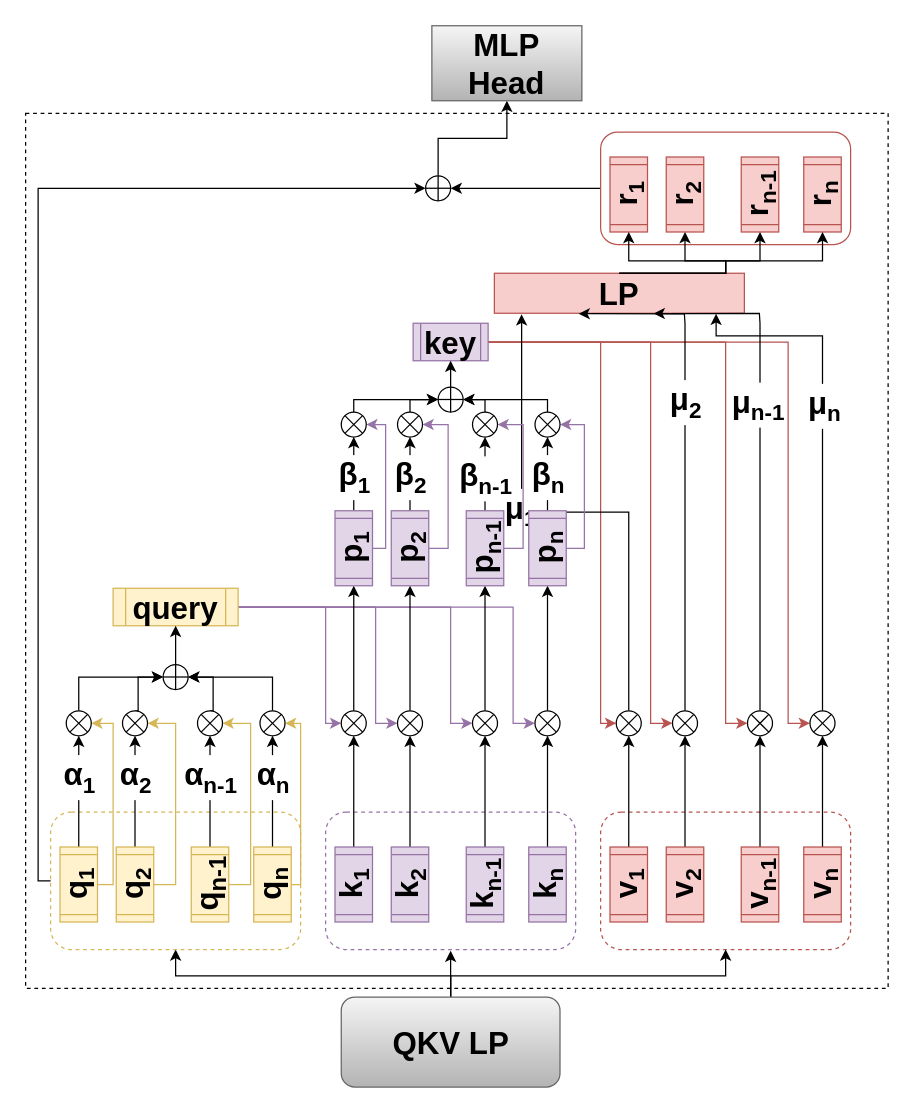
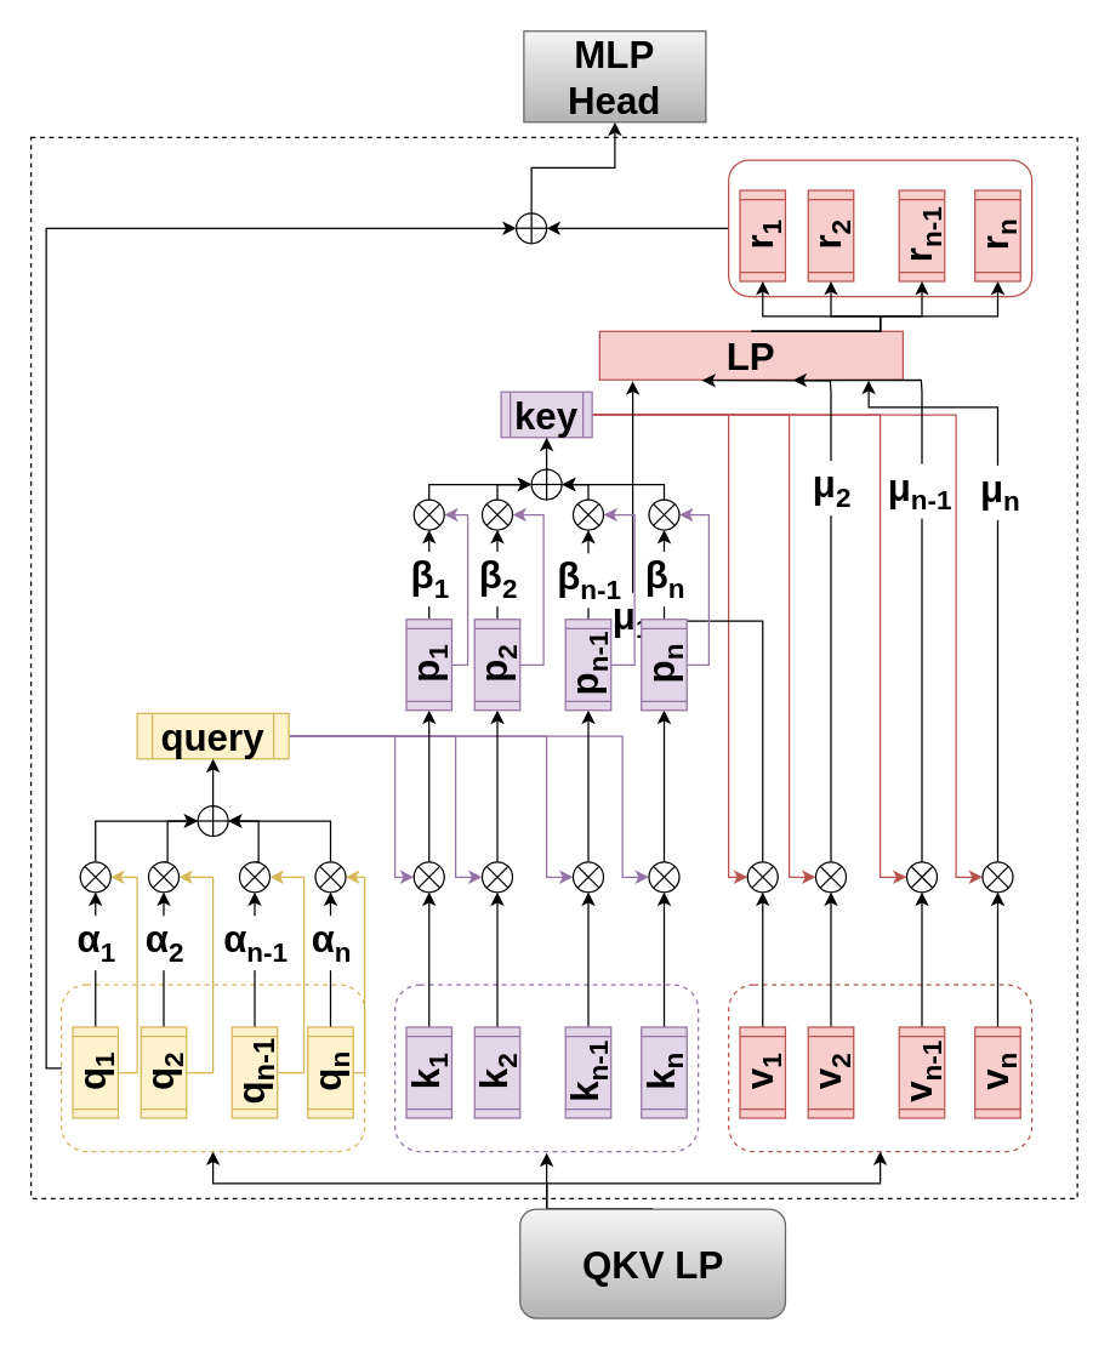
- <mxCell id="94" value="QKV LP" style="rounded=1;whiteSpace=wrap;html=1;fontSize=25;fontStyle=1;fillColor=#f5f5f5;gradientColor=#b3b3b3;strokeColor=#666666;fontFamily=Helvetica;" parent="1" vertex="1"><mxGeometry x="272.5" y="797" width="175" height="72" as="geometry" /></mxCell>
+ <mxCell id="94" value="QKV LP" style="rounded=1;whiteSpace=wrap;html=1;fontSize=25;fontStyle=1;fillColor=#f5f5f5;gradientColor=#b3b3b3;strokeColor=#666666;fontFamily=Helvetica;" parent="1" vertex="1"><mxGeometry x="342.5" y="797" width="175" height="72" as="geometry" /></mxCell>
